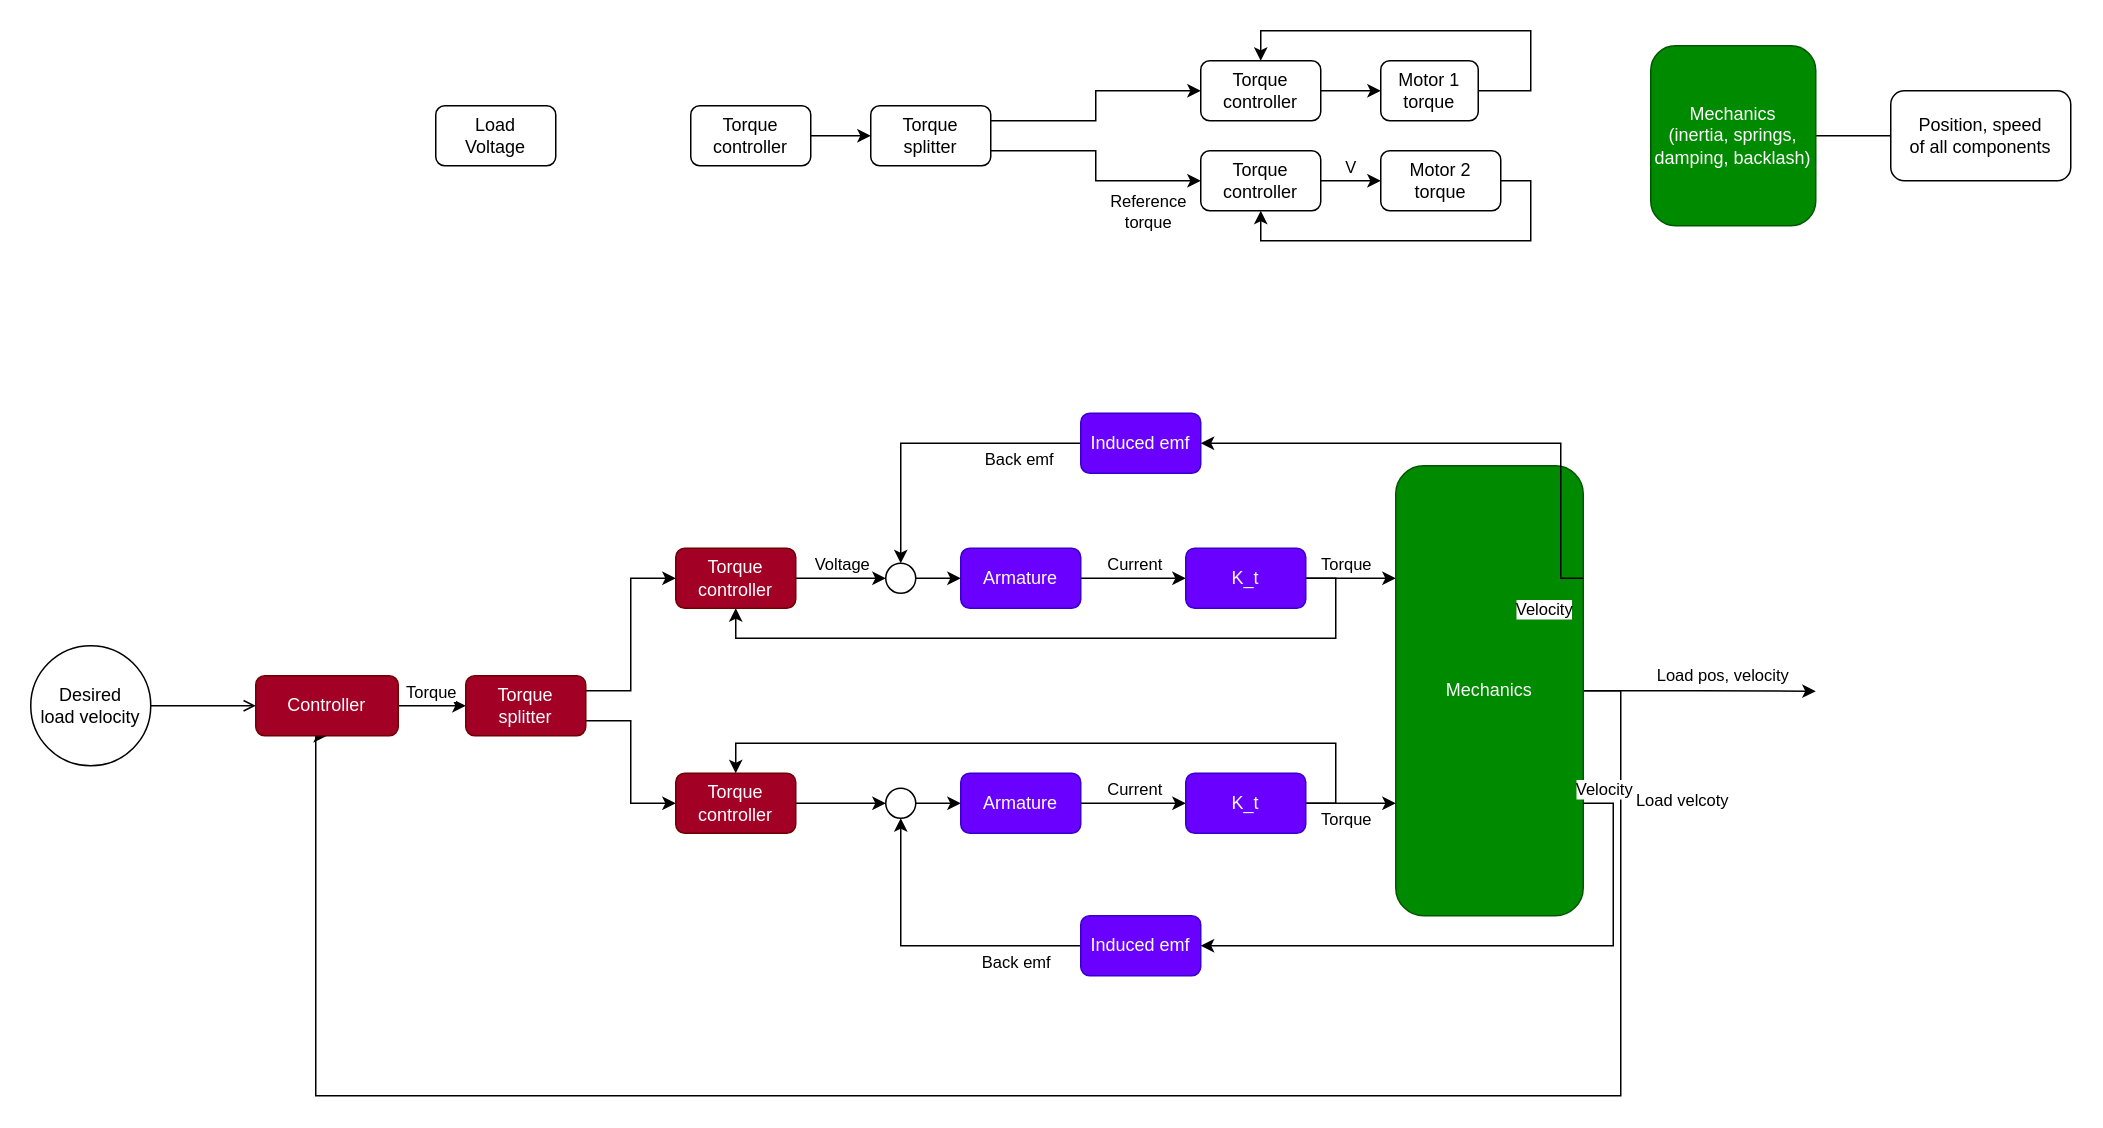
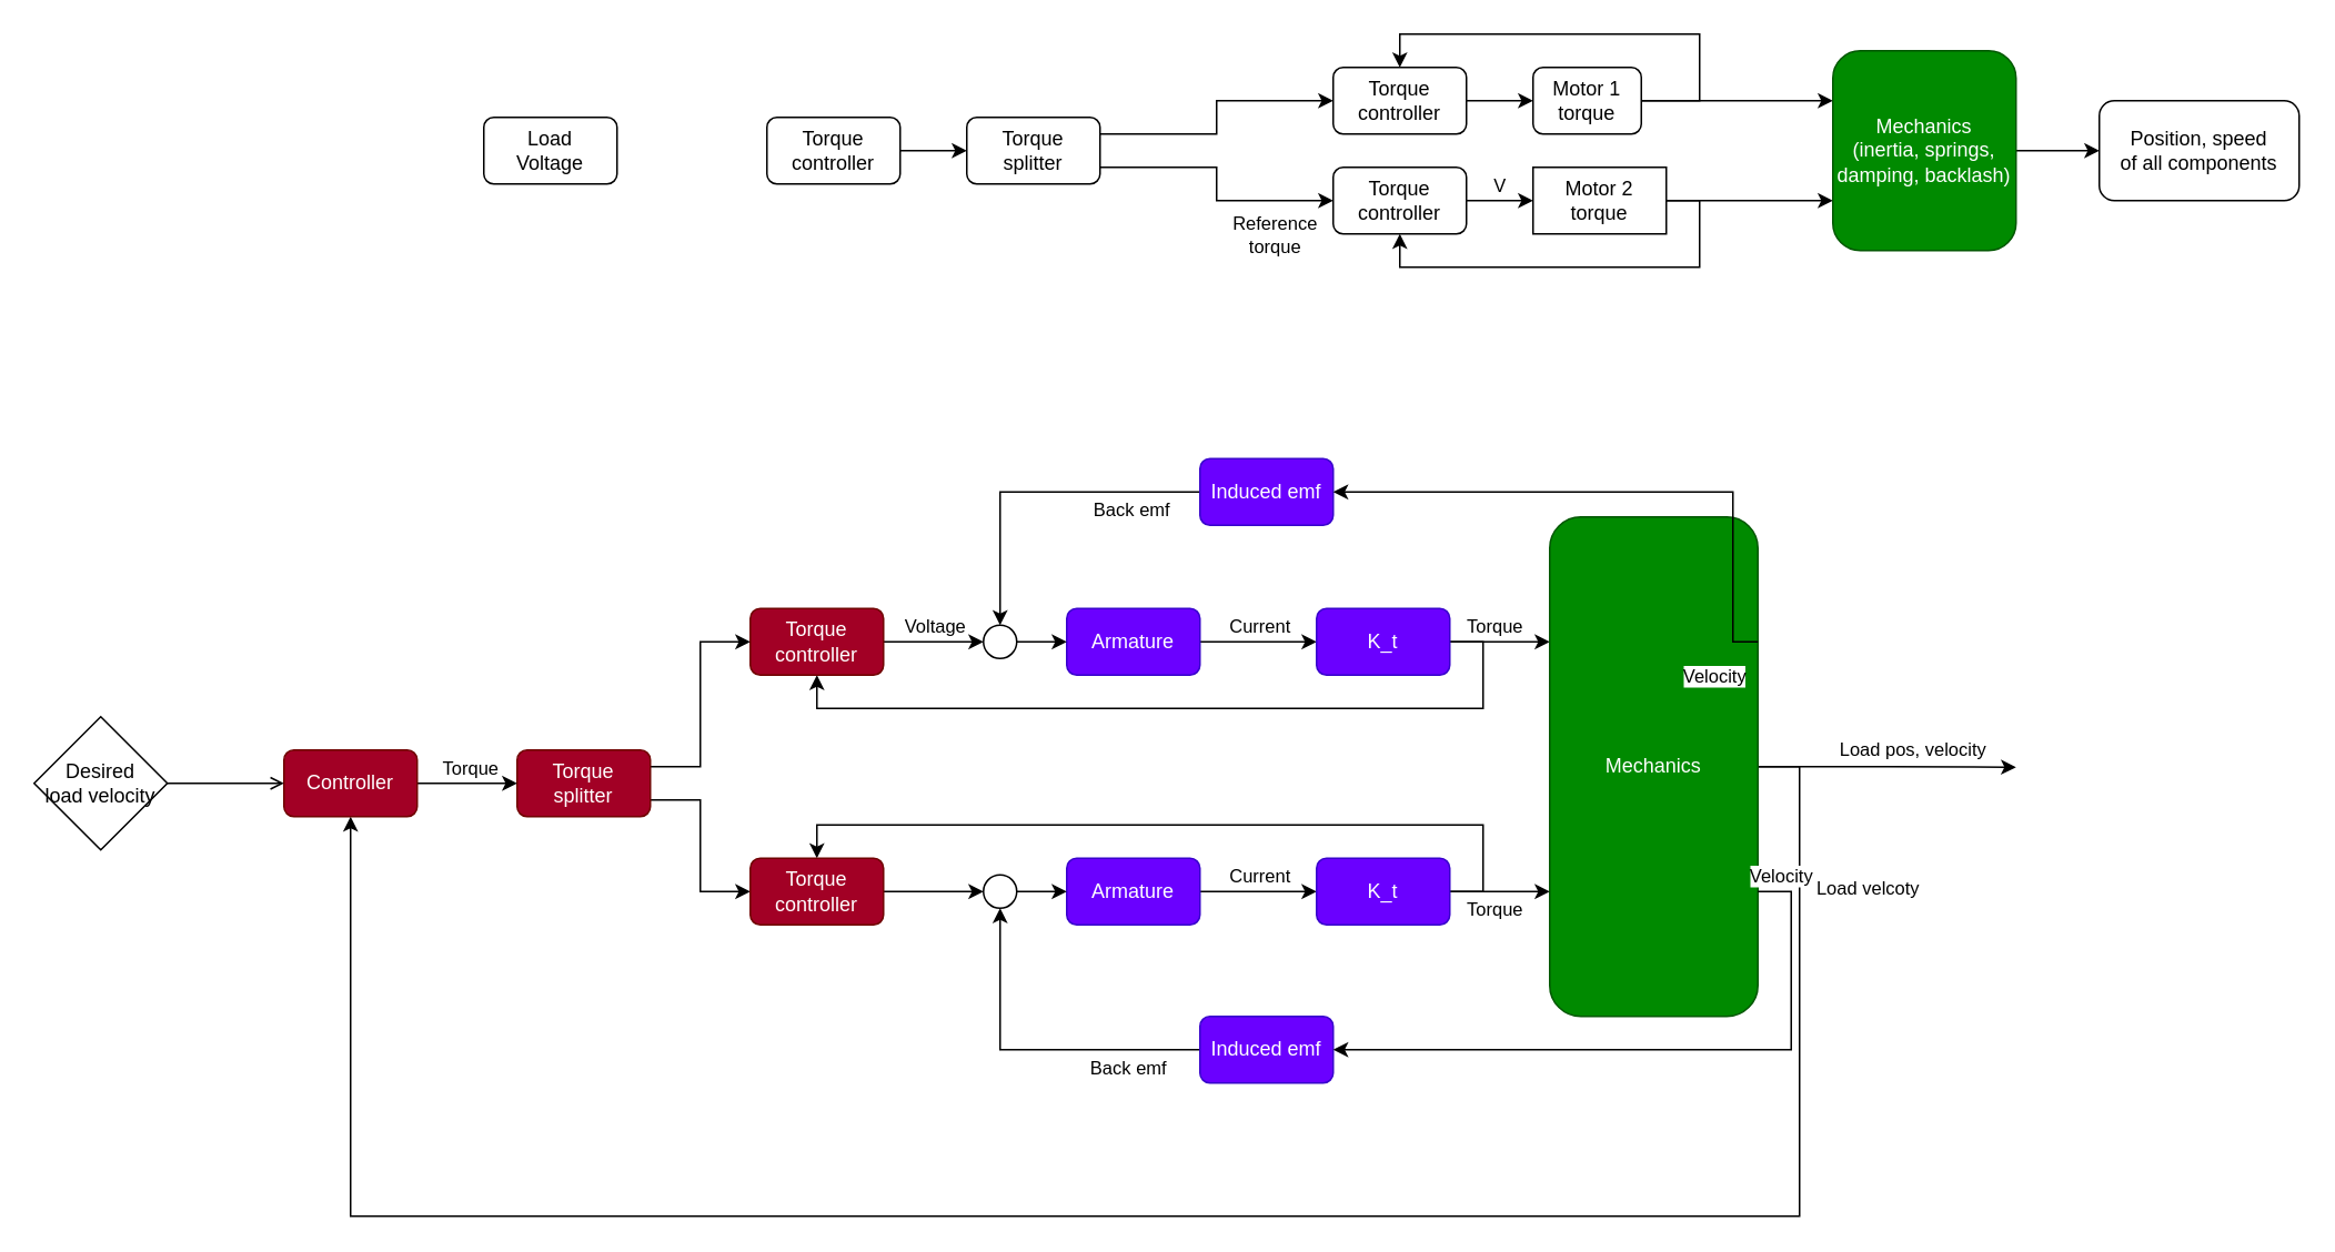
+ <mxCell id="2" style="edgeStyle=orthogonalEdgeStyle;rounded=0;orthogonalLoop=1;jettySize=auto;html=1;exitX=1;exitY=0.5;exitDx=0;exitDy=0;entryX=0;entryY=0.25;entryDx=0;entryDy=0;" parent="1" source="4" target="9" edge="1"><mxGeometry relative="1" as="geometry" /></mxCell>
- <mxCell id="8" value="" style="edgeStyle=orthogonalEdgeStyle;rounded=0;orthogonalLoop=1;jettySize=auto;html=1;endArrow=none;" parent="1" source="9" target="10" edge="1"><mxGeometry relative="1" as="geometry" /></mxCell>
+ <mxCell id="8" value="" style="edgeStyle=orthogonalEdgeStyle;rounded=0;orthogonalLoop=1;jettySize=auto;html=1;" parent="1" source="9" target="10" edge="1"><mxGeometry relative="1" as="geometry" /></mxCell>
- <mxCell id="7" value="Motor 2&lt;div&gt;torque&lt;/div&gt;" style="rounded=1;whiteSpace=wrap;html=1;" parent="1" vertex="1"><mxGeometry x="920" y="100" width="80" height="40" as="geometry" /></mxCell>
+ <mxCell id="7" value="Motor 2&lt;div&gt;torque&lt;/div&gt;" style="whiteSpace=wrap;html=1;rounded=0;" parent="1" vertex="1"><mxGeometry x="920" y="100" width="80" height="40" as="geometry" /></mxCell>
+ <mxCell id="5" style="edgeStyle=orthogonalEdgeStyle;rounded=0;orthogonalLoop=1;jettySize=auto;html=1;exitX=1;exitY=0.5;exitDx=0;exitDy=0;entryX=0;entryY=0.75;entryDx=0;entryDy=0;" parent="1" source="7" target="9" edge="1"><mxGeometry relative="1" as="geometry" /></mxCell>
- <mxCell id="66" value="Desired&lt;div&gt;load velocity&lt;/div&gt;" style="ellipse;whiteSpace=wrap;html=1;" parent="1" vertex="1"><mxGeometry x="20" y="430" width="80" height="80" as="geometry" /></mxCell>
+ <mxCell id="66" value="Desired&lt;div&gt;load velocity&lt;/div&gt;" style="rhombus;whiteSpace=wrap;html=1;" parent="1" vertex="1"><mxGeometry x="20" y="430" width="80" height="80" as="geometry" /></mxCell>
- <mxCell id="64" value="Controller" style="rounded=1;whiteSpace=wrap;html=1;fillColor=#a20025;fontColor=#ffffff;strokeColor=#6F0000;" parent="1" vertex="1"><mxGeometry x="170" y="450" width="95" height="40" as="geometry" /></mxCell>
+ <mxCell id="64" value="Controller" style="rounded=1;whiteSpace=wrap;html=1;fillColor=#a20025;fontColor=#ffffff;strokeColor=#6F0000;" parent="1" vertex="1"><mxGeometry x="170" y="450" width="80" height="40" as="geometry" /></mxCell>
